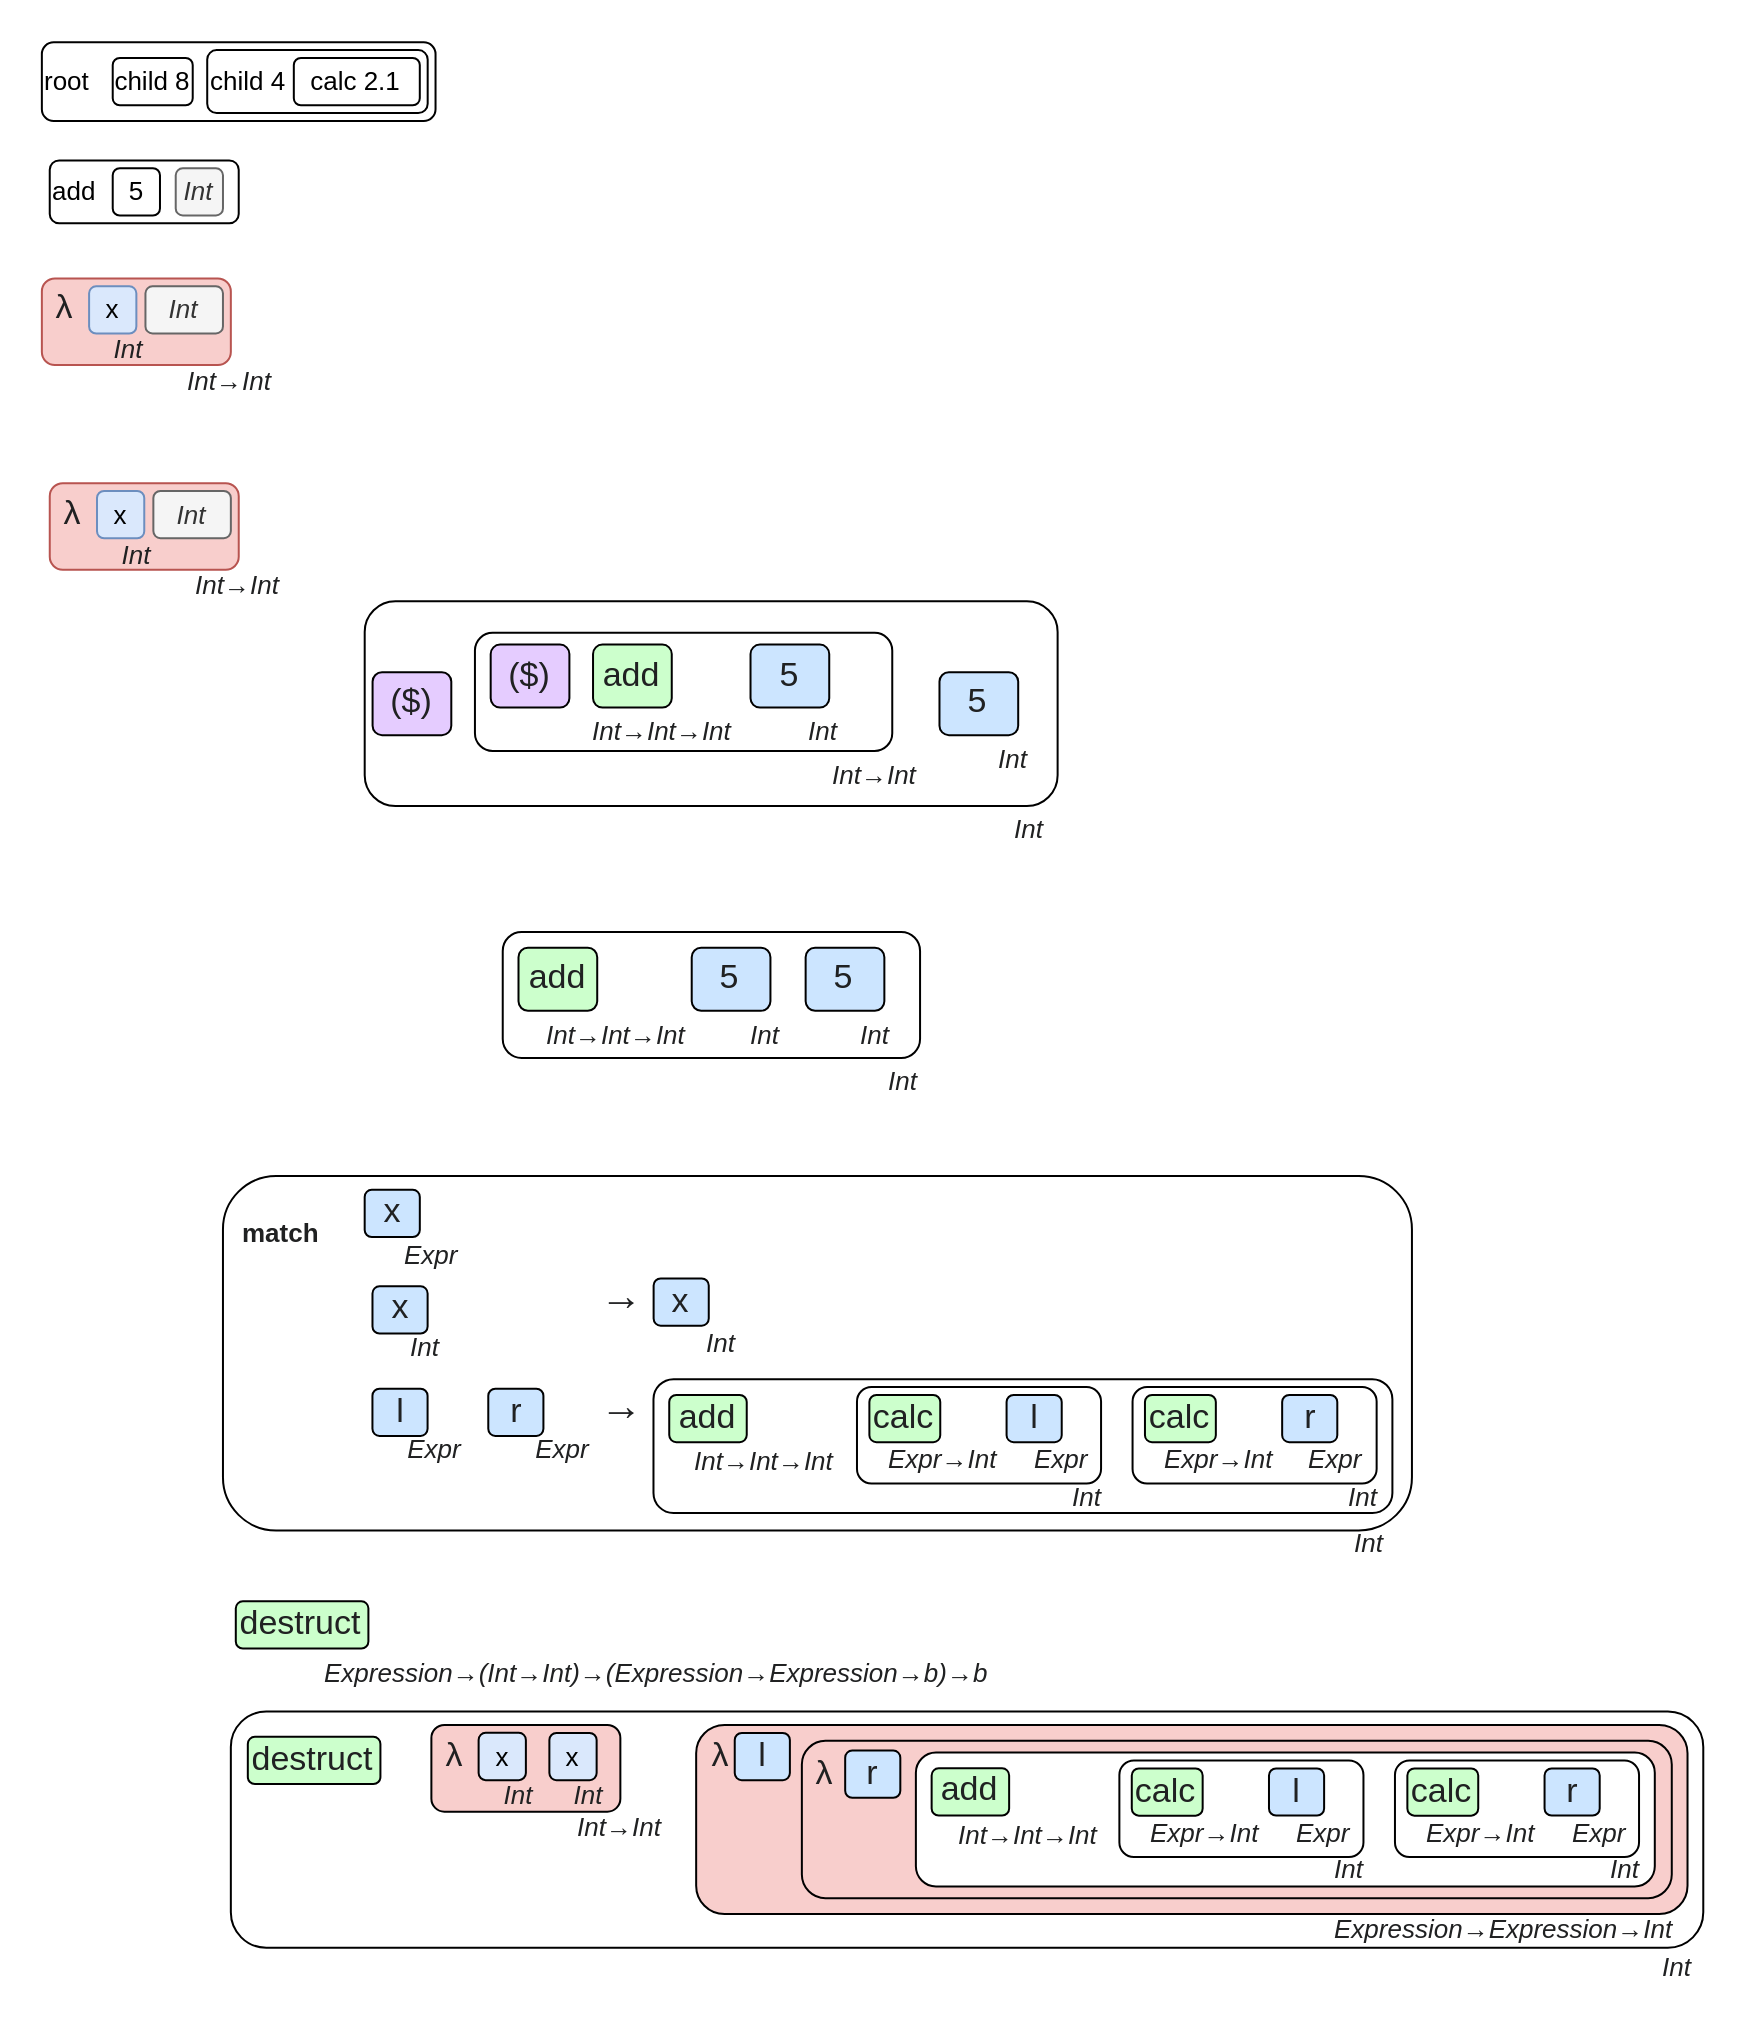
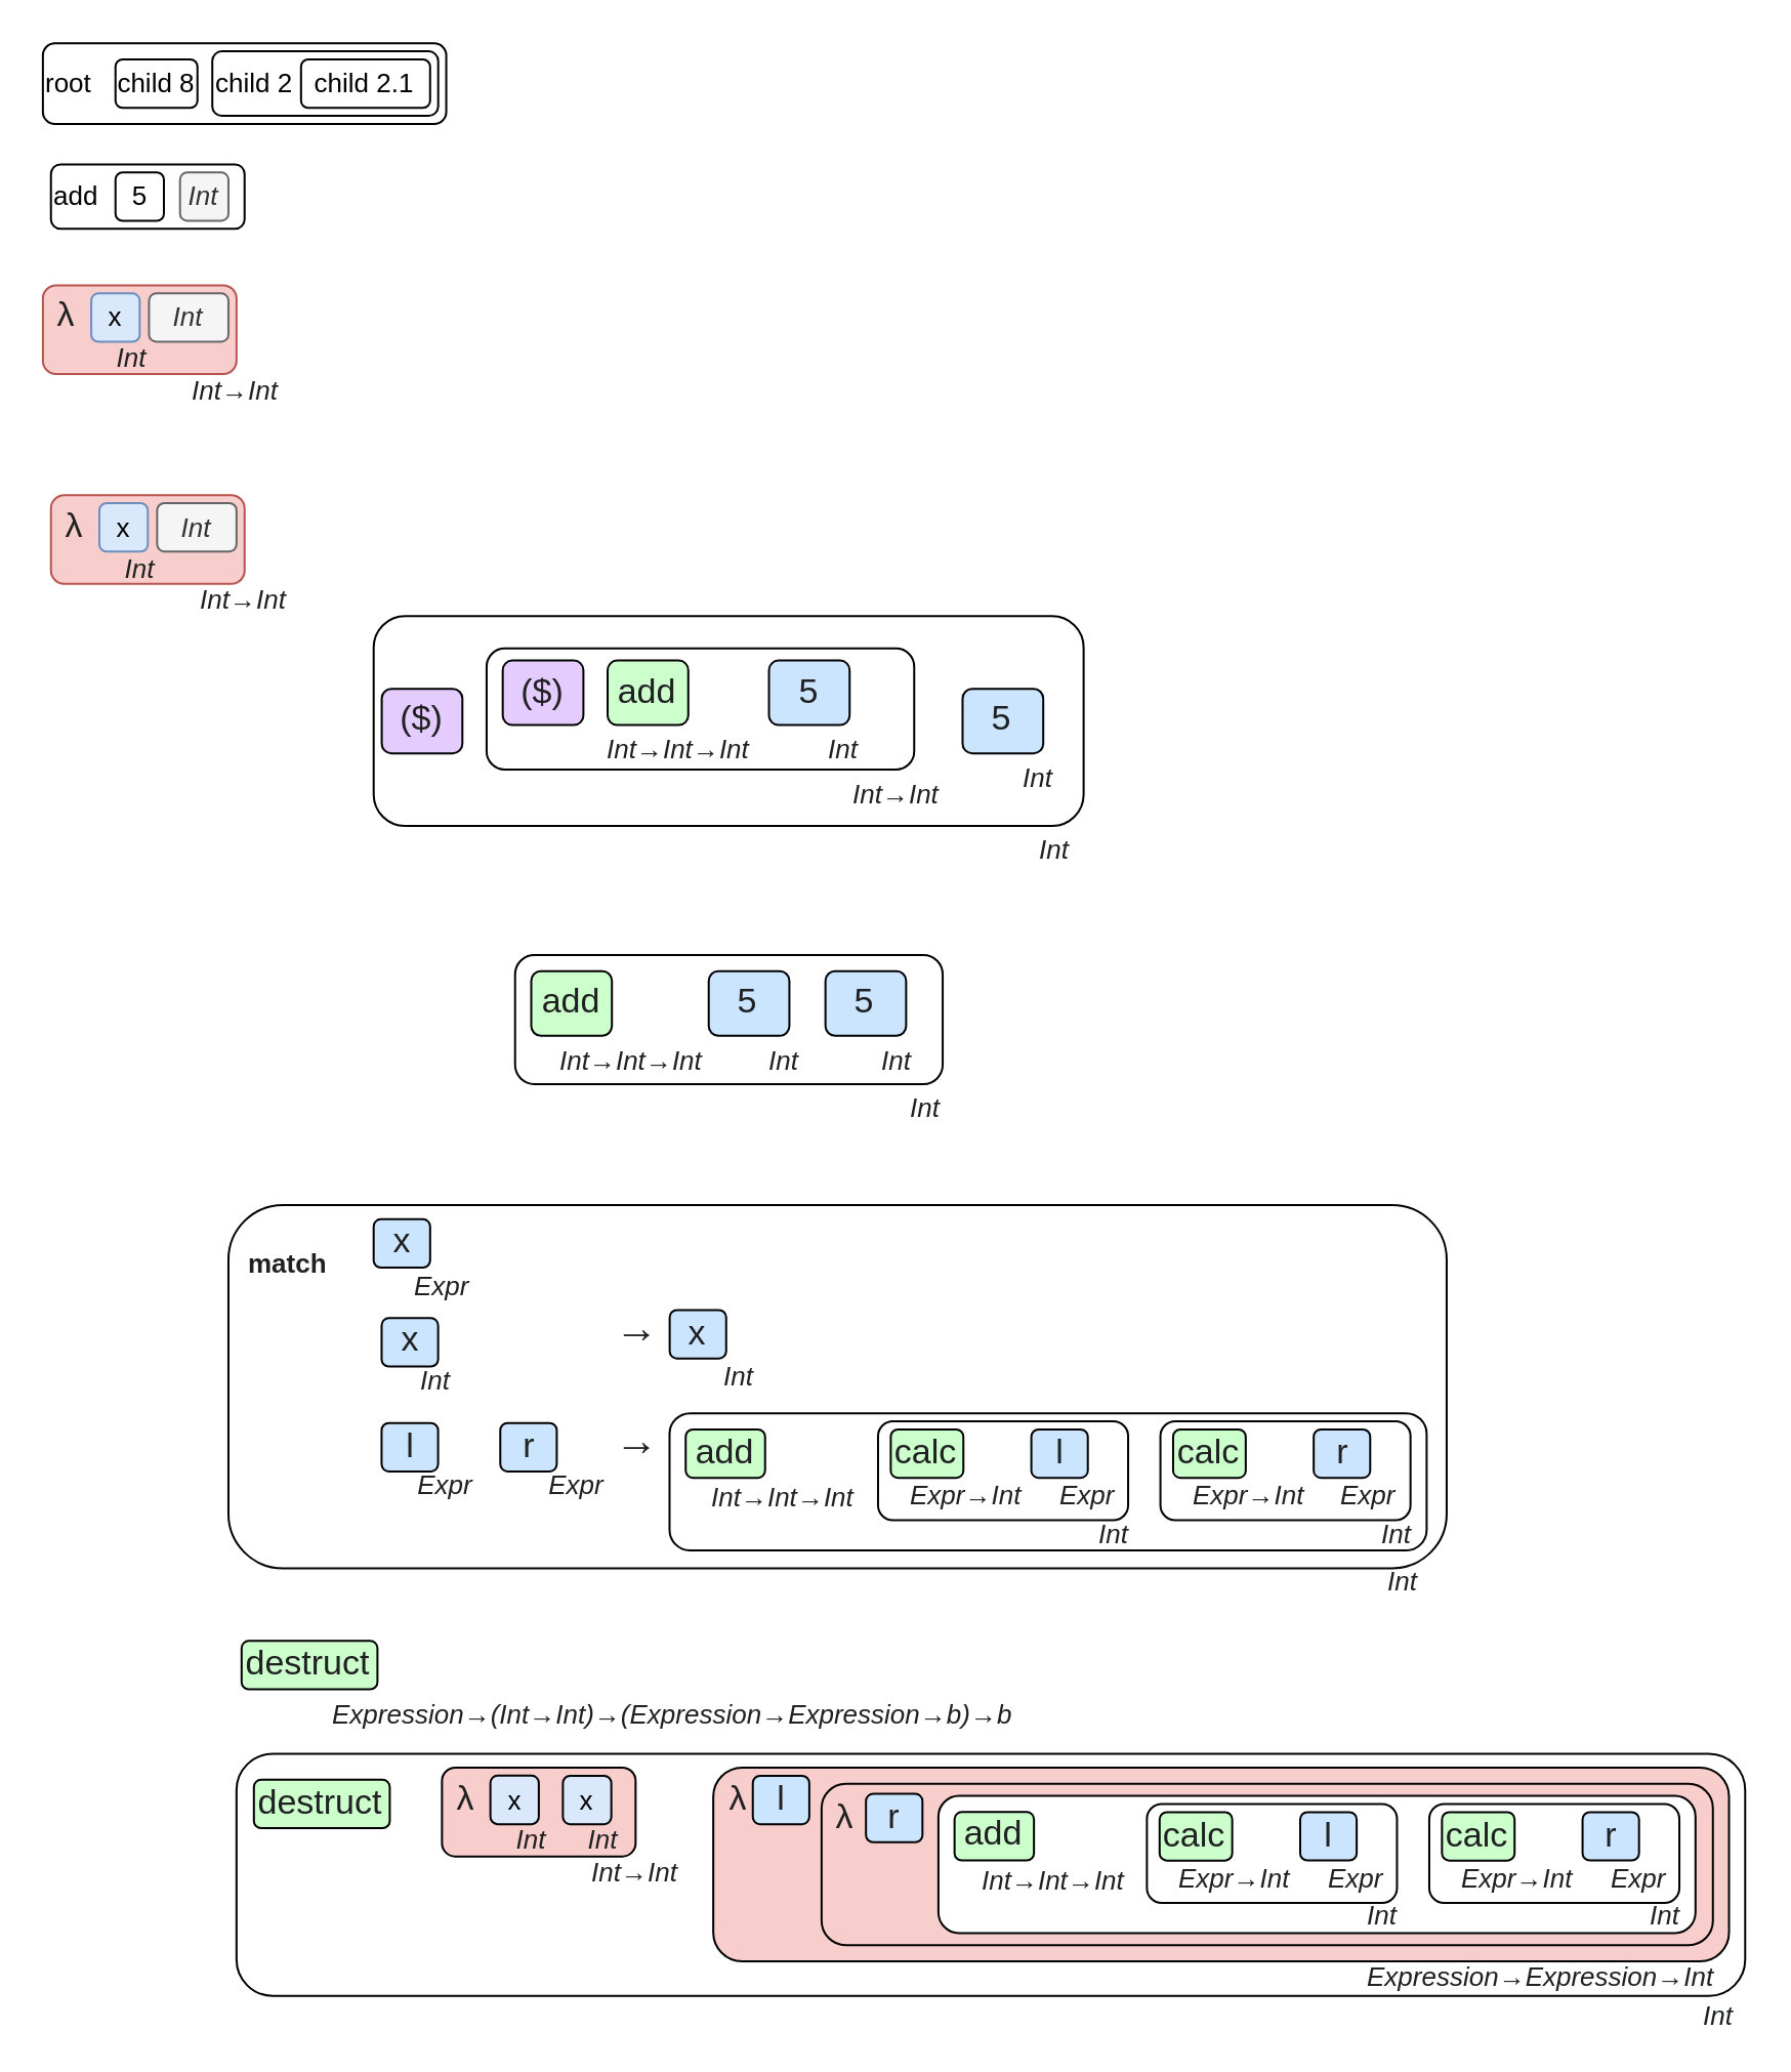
- <mxCell id="10" value="child 4" style="text;html=1;strokeColor=none;fillColor=none;align=left;verticalAlign=middle;whiteSpace=wrap;rounded=0;fontSize=13;" parent="1" vertex="1"><mxGeometry x="103.11" y="25.3" width="40" height="30" as="geometry" /></mxCell>
+ <mxCell id="10" value="child 2" style="text;html=1;strokeColor=none;fillColor=none;align=left;verticalAlign=middle;whiteSpace=wrap;rounded=0;fontSize=13;" parent="1" vertex="1"><mxGeometry x="103.11" y="25.3" width="40" height="30" as="geometry" /></mxCell>
- <mxCell id="11" value="calc 2.1" style="text;html=1;strokeColor=none;fillColor=none;align=center;verticalAlign=middle;whiteSpace=wrap;rounded=0;fontSize=13;" parent="1" vertex="1"><mxGeometry x="146.41" y="28.5" width="62.99" height="23.63" as="geometry" /></mxCell>
+ <mxCell id="11" value="child 2.1" style="text;html=1;strokeColor=none;fillColor=none;align=center;verticalAlign=middle;whiteSpace=wrap;rounded=0;fontSize=13;" parent="1" vertex="1"><mxGeometry x="146.41" y="28.5" width="62.99" height="23.63" as="geometry" /></mxCell>
